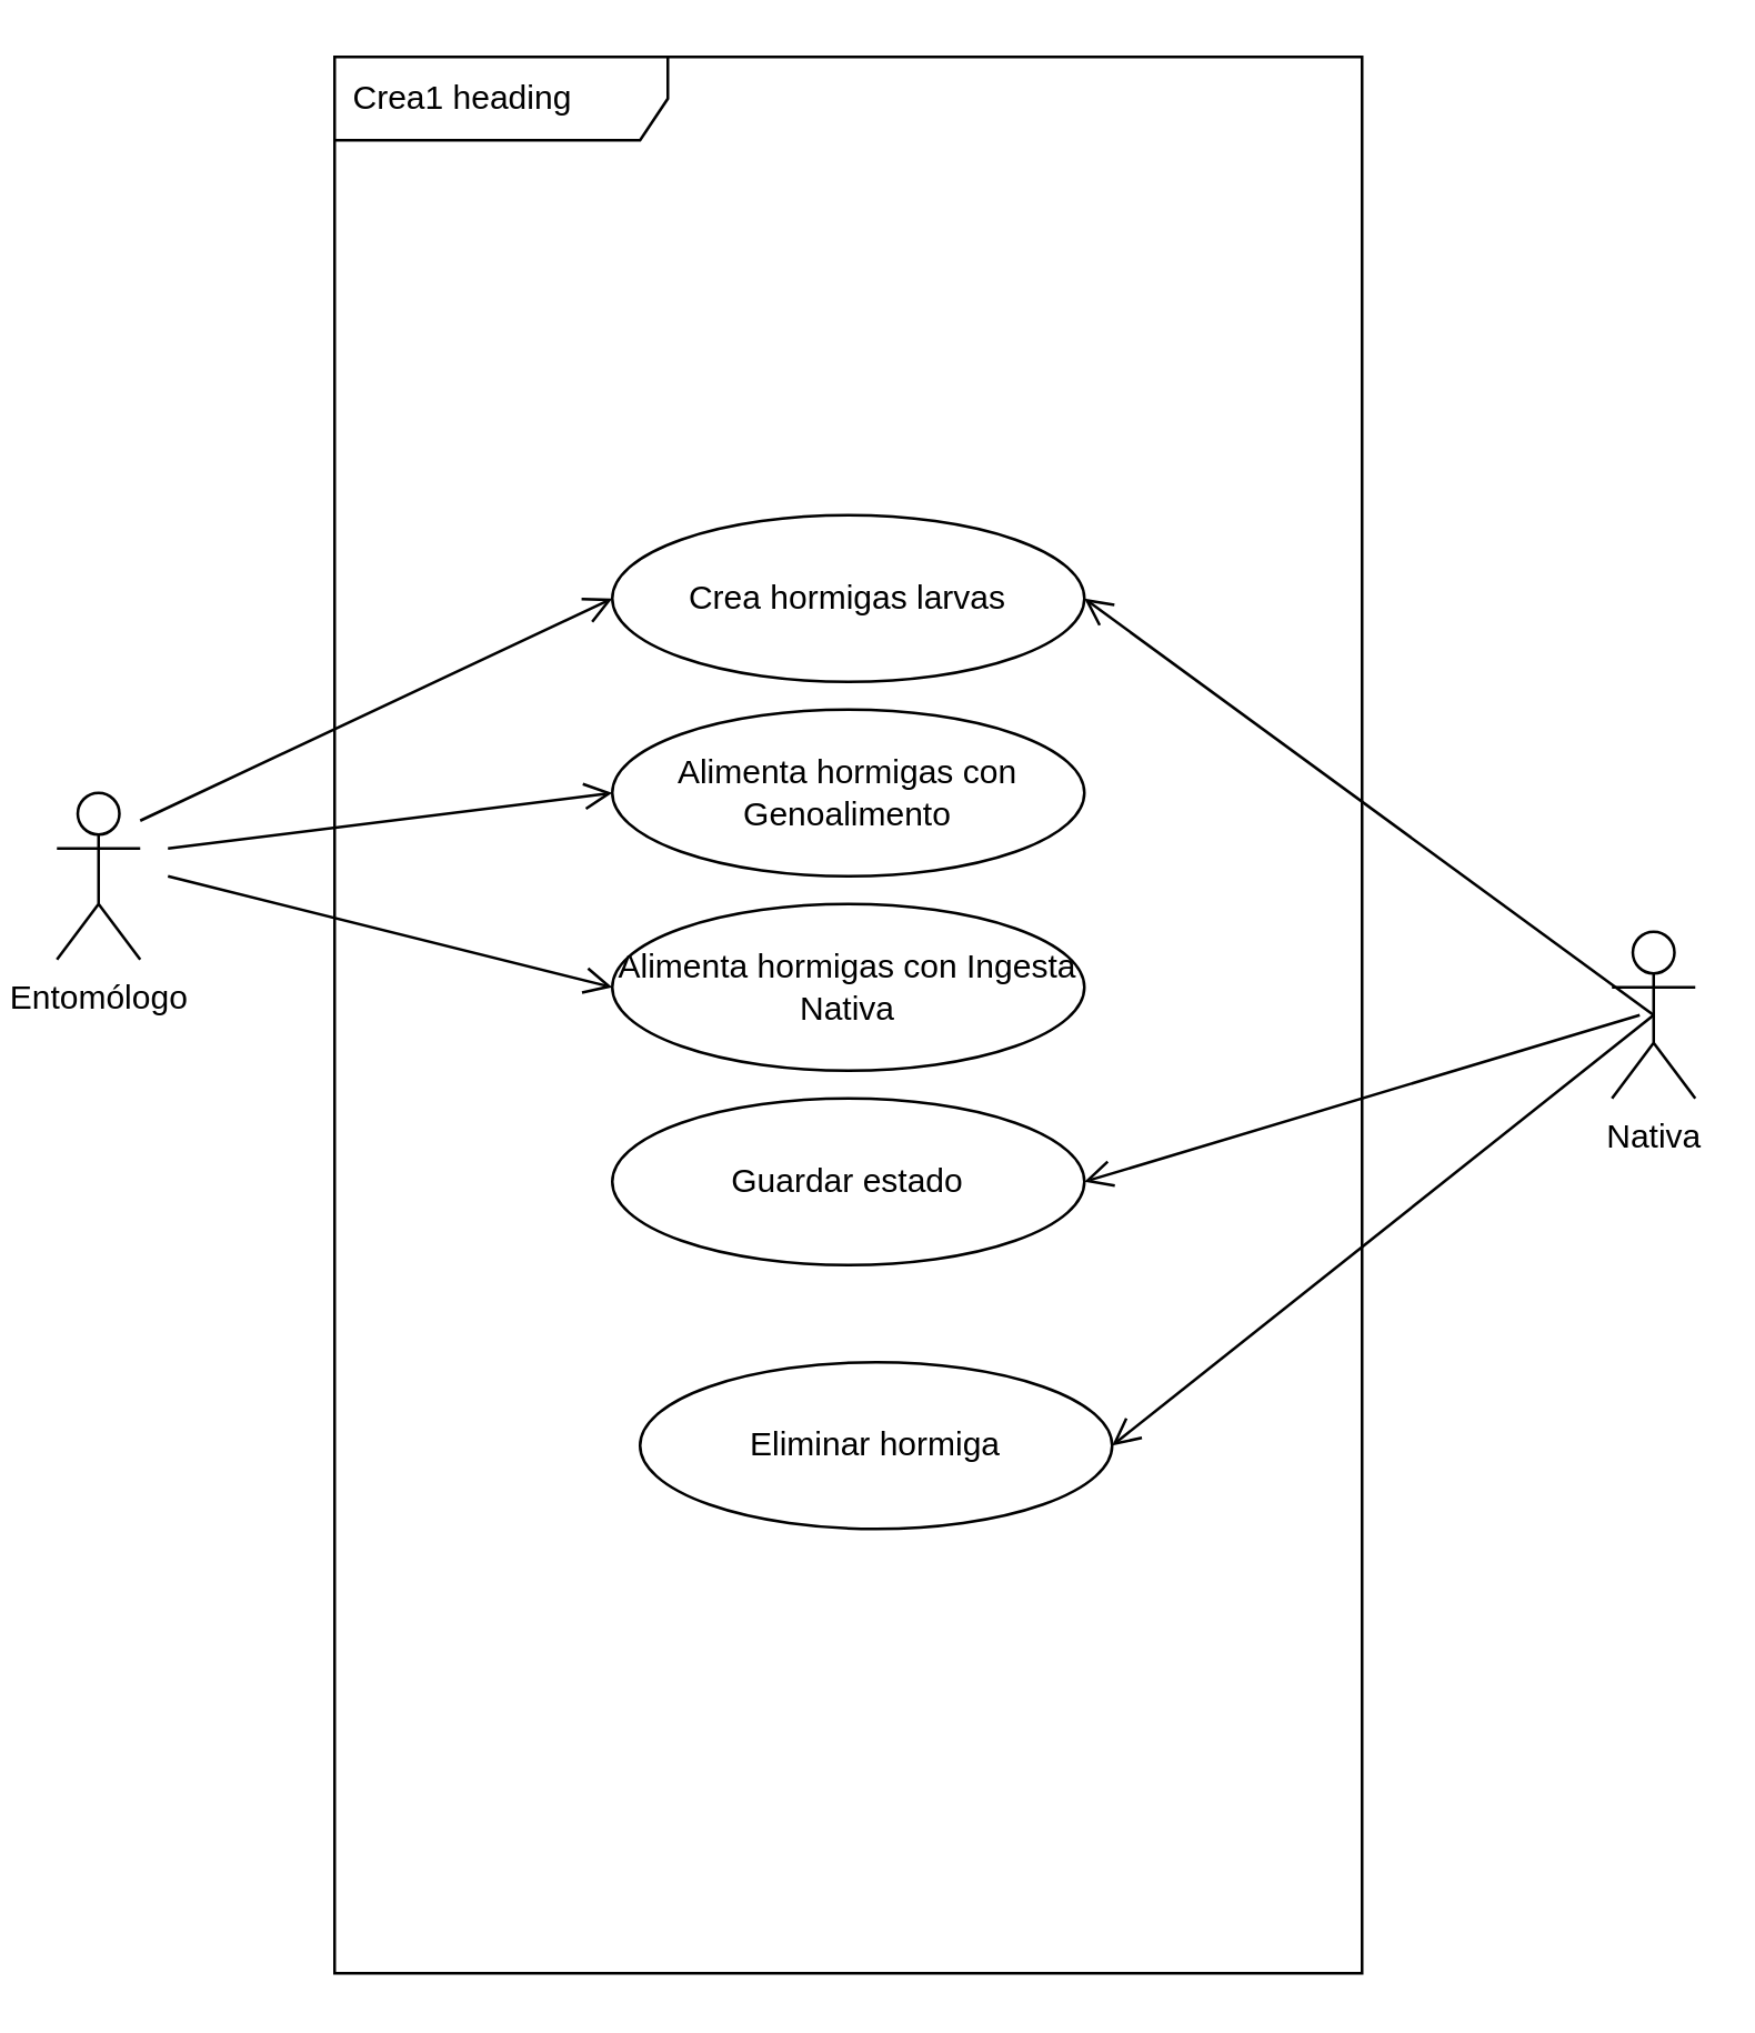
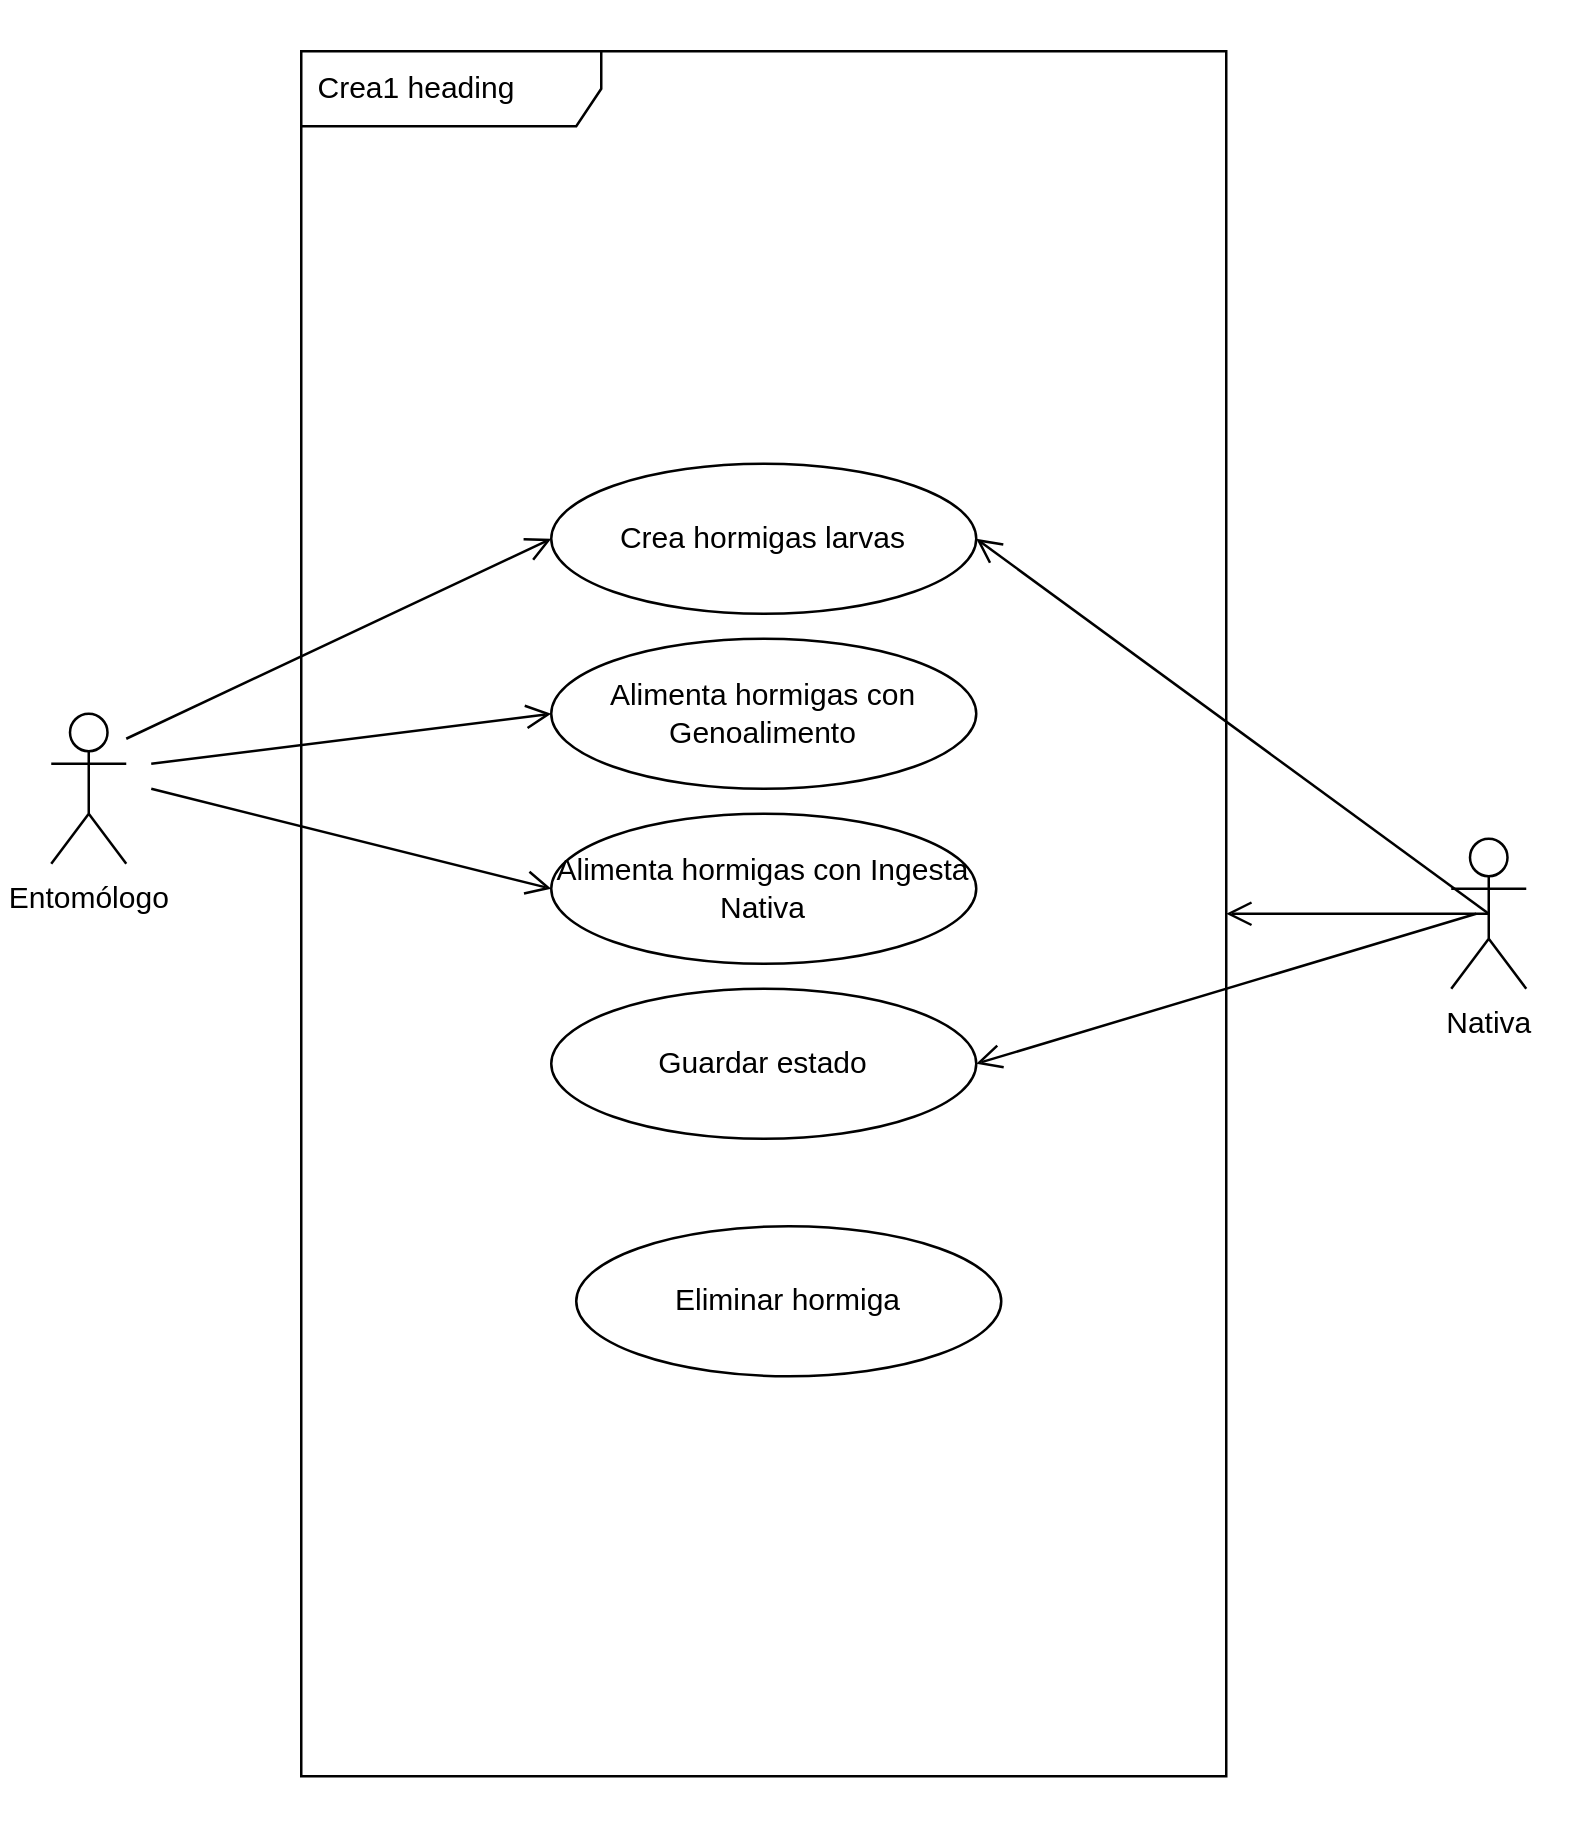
- <mxCell id="13" value="" style="endArrow=open;startArrow=none;endFill=0;startFill=0;endSize=8;html=1;verticalAlign=bottom;labelBackgroundColor=none;strokeWidth=1;entryX=1;entryY=0.5;entryDx=0;entryDy=0;exitX=0.5;exitY=0.5;exitDx=0;exitDy=0;exitPerimeter=0;" edge="1" parent="1" source="10" target="15"><mxGeometry width="160" relative="1" as="geometry"><mxPoint x="610" y="385" as="sourcePoint" /><mxPoint x="420" y="315" as="targetPoint" /></mxGeometry></mxCell>
+ <mxCell id="13" value="" style="endArrow=open;startArrow=none;endFill=0;startFill=0;endSize=8;html=1;verticalAlign=bottom;labelBackgroundColor=none;strokeWidth=1;exitX=0.5;exitY=0.5;exitDx=0;exitDy=0;exitPerimeter=0;" edge="1" parent="1" source="10" target="14"><mxGeometry width="160" relative="1" as="geometry"><mxPoint x="610" y="385" as="sourcePoint" /><mxPoint x="420" y="315" as="targetPoint" /></mxGeometry></mxCell>
